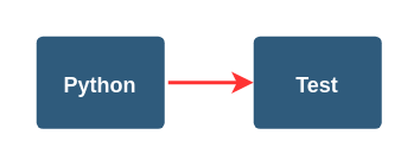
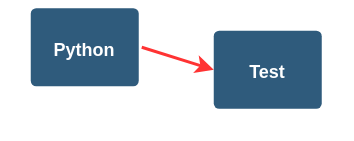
- <mxCell id="2" value="&lt;font style=&quot;font-size: 12px&quot;&gt;Python&lt;/font&gt;" style="rounded=1;whiteSpace=wrap;html=1;shadow=0;labelBackgroundColor=none;strokeColor=none;strokeWidth=3;fillColor=#2F5B7C;fontFamily=Helvetica;fontSize=16;fontColor=#FFFFFF;align=center;fontStyle=1;spacing=5;arcSize=7;perimeterSpacing=2;direction=west;" parent="1" vertex="1"><mxGeometry x="20" y="20" width="72" height="52" as="geometry" /></mxCell>
+ <mxCell id="2" value="&lt;font style=&quot;font-size: 12px&quot;&gt;Python&lt;/font&gt;" style="rounded=1;whiteSpace=wrap;html=1;shadow=0;labelBackgroundColor=none;strokeColor=none;strokeWidth=3;fillColor=#2F5B7C;fontFamily=Helvetica;fontSize=16;fontColor=#FFFFFF;align=center;fontStyle=1;spacing=5;arcSize=7;perimeterSpacing=2;direction=west;" parent="1" vertex="1"><mxGeometry x="20" y="5" width="72" height="52" as="geometry" /></mxCell>
